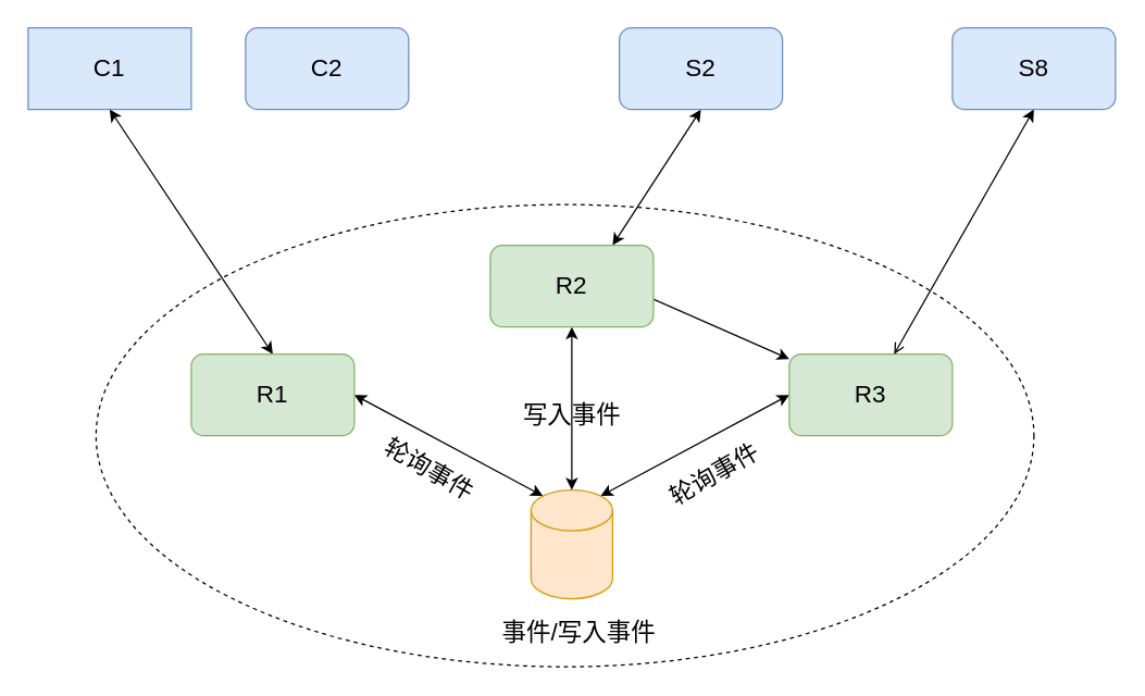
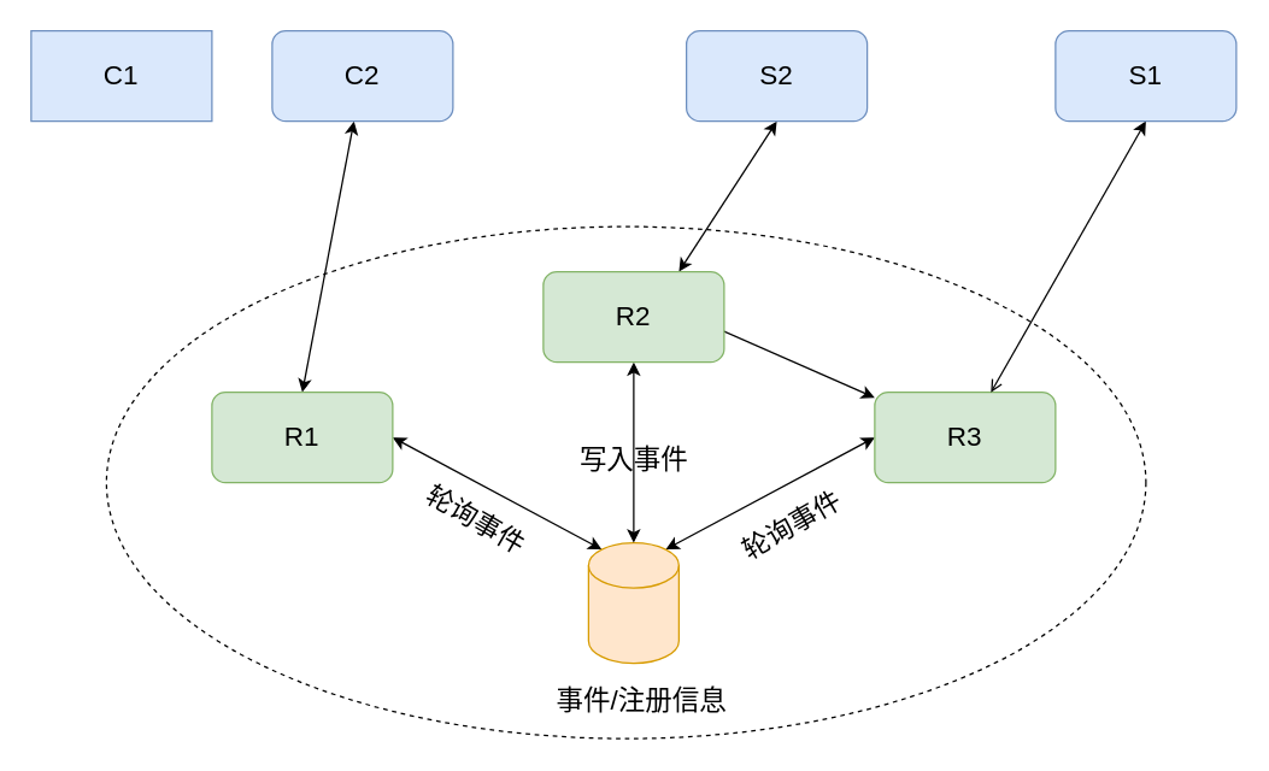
- <mxCell id="12" value="S8" style="rounded=1;whiteSpace=wrap;html=1;fontSize=18;horizontal=1;strokeWidth=1;fontStyle=0;fillColor=#dae8fc;strokeColor=#6c8ebf;" parent="1" vertex="1"><mxGeometry x="700" y="20" width="120" height="60" as="geometry" /></mxCell>
+ <mxCell id="12" value="S1" style="rounded=1;whiteSpace=wrap;html=1;fontSize=18;horizontal=1;strokeWidth=1;fontStyle=0;fillColor=#dae8fc;strokeColor=#6c8ebf;" parent="1" vertex="1"><mxGeometry x="700" y="20" width="120" height="60" as="geometry" /></mxCell>
- <mxCell id="3" style="rounded=0;orthogonalLoop=1;jettySize=auto;html=1;exitX=0.5;exitY=0;exitDx=0;exitDy=0;entryX=0.5;entryY=1;entryDx=0;entryDy=0;horizontal=1;strokeWidth=1;fontStyle=0;startArrow=classic;startFill=1;" parent="1" source="5" target="9" edge="1"><mxGeometry relative="1" as="geometry" /></mxCell>
+ <mxCell id="3" style="rounded=0;orthogonalLoop=1;jettySize=auto;html=1;exitX=0.5;exitY=0;exitDx=0;exitDy=0;horizontal=1;strokeWidth=1;fontStyle=0;startArrow=classic;startFill=1;" parent="1" source="5" target="10" edge="1"><mxGeometry relative="1" as="geometry" /></mxCell>
- <mxCell id="16" value="事件/写入事件" style="text;html=1;resizable=0;autosize=1;align=center;verticalAlign=middle;points=[];fillColor=none;strokeColor=none;rounded=0;fontSize=18;fontStyle=0;strokeWidth=1;" parent="1" vertex="1"><mxGeometry x="360" y="450" width="130" height="30" as="geometry" /></mxCell>
+ <mxCell id="16" value="事件/注册信息" style="text;html=1;resizable=0;autosize=1;align=center;verticalAlign=middle;points=[];fillColor=none;strokeColor=none;rounded=0;fontSize=18;fontStyle=0;strokeWidth=1;" parent="1" vertex="1"><mxGeometry x="360" y="450" width="130" height="30" as="geometry" /></mxCell>
